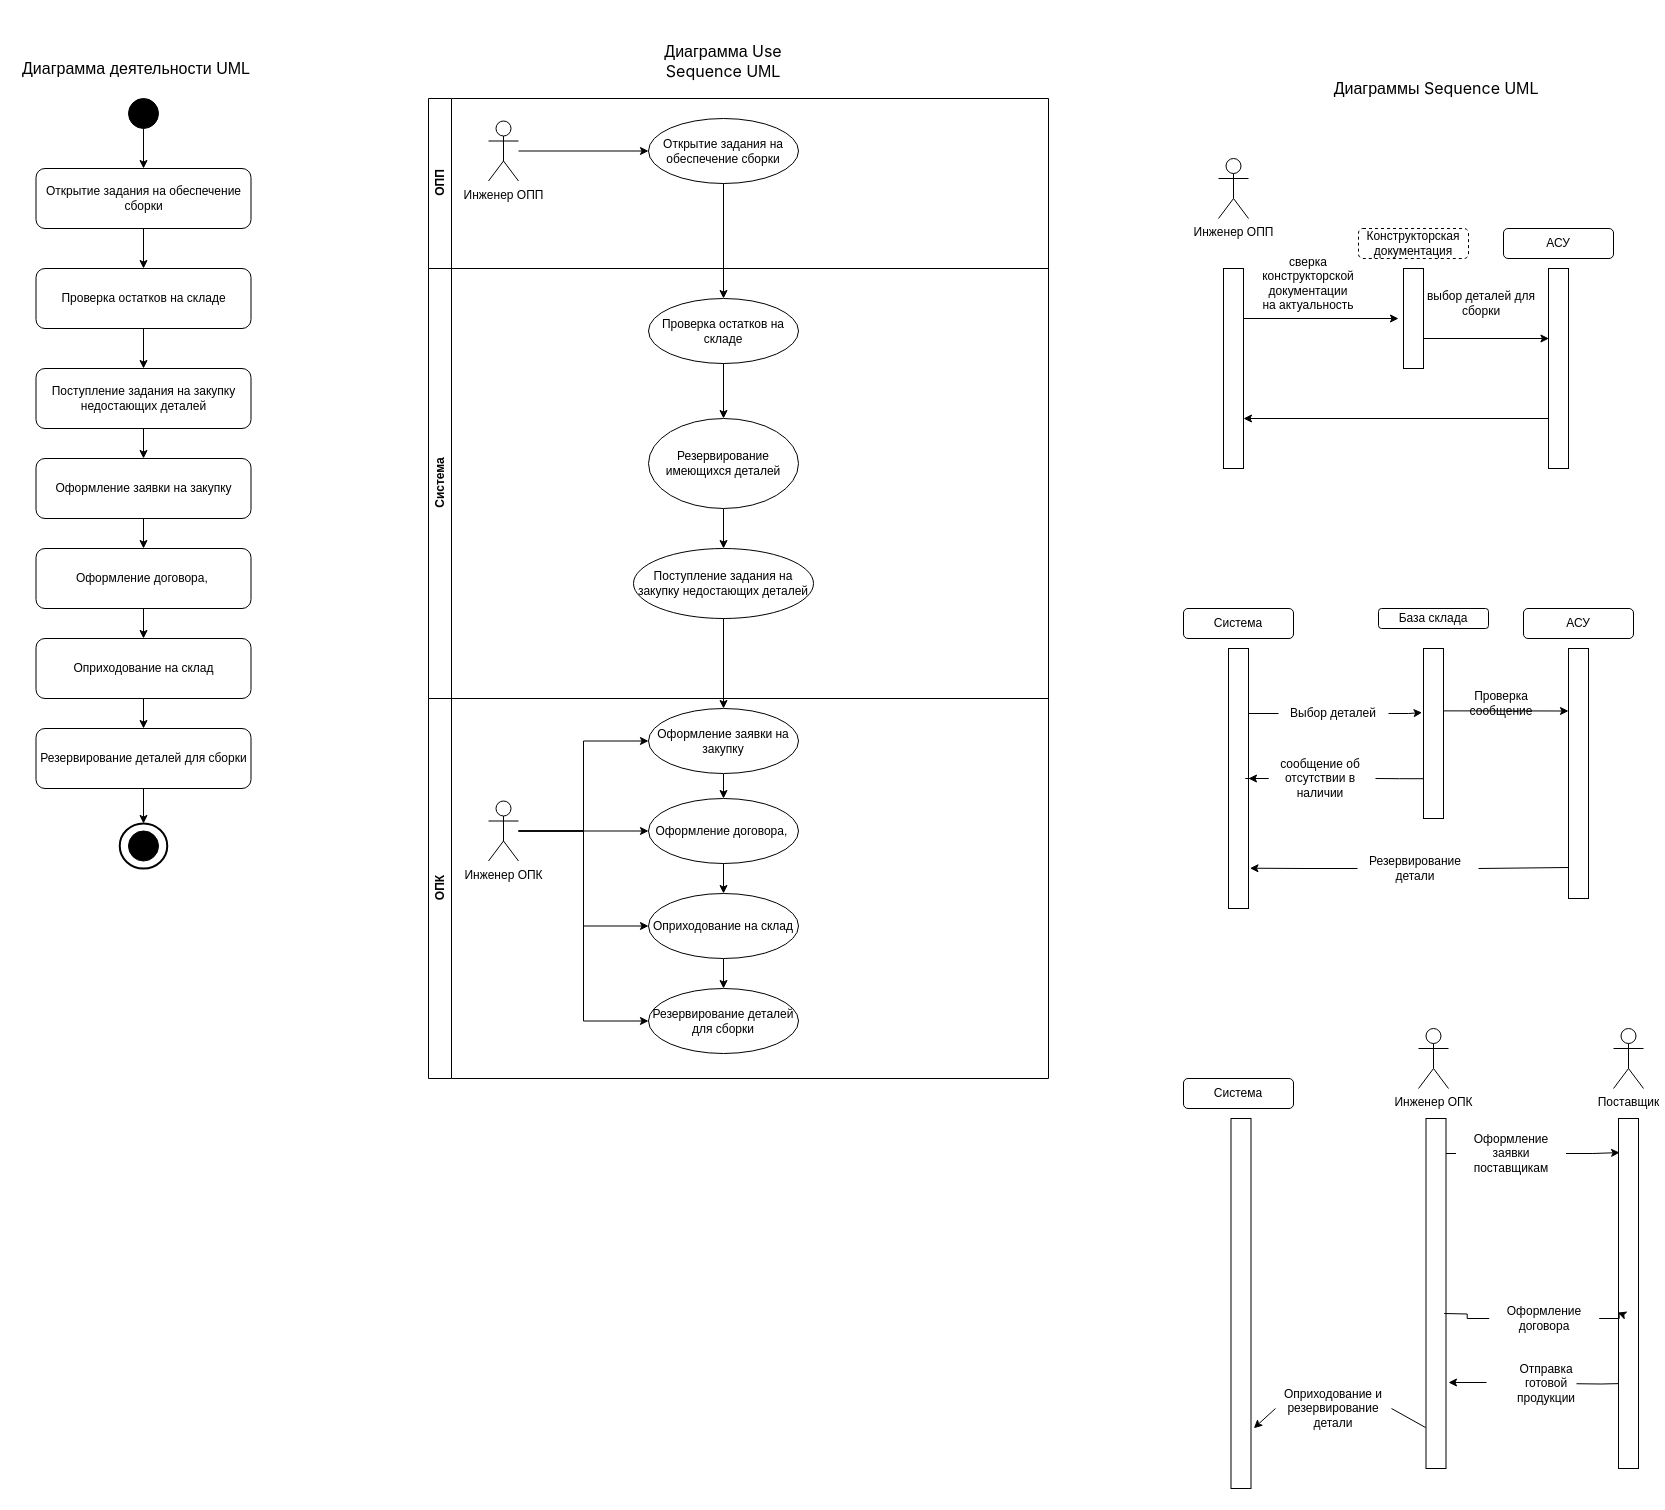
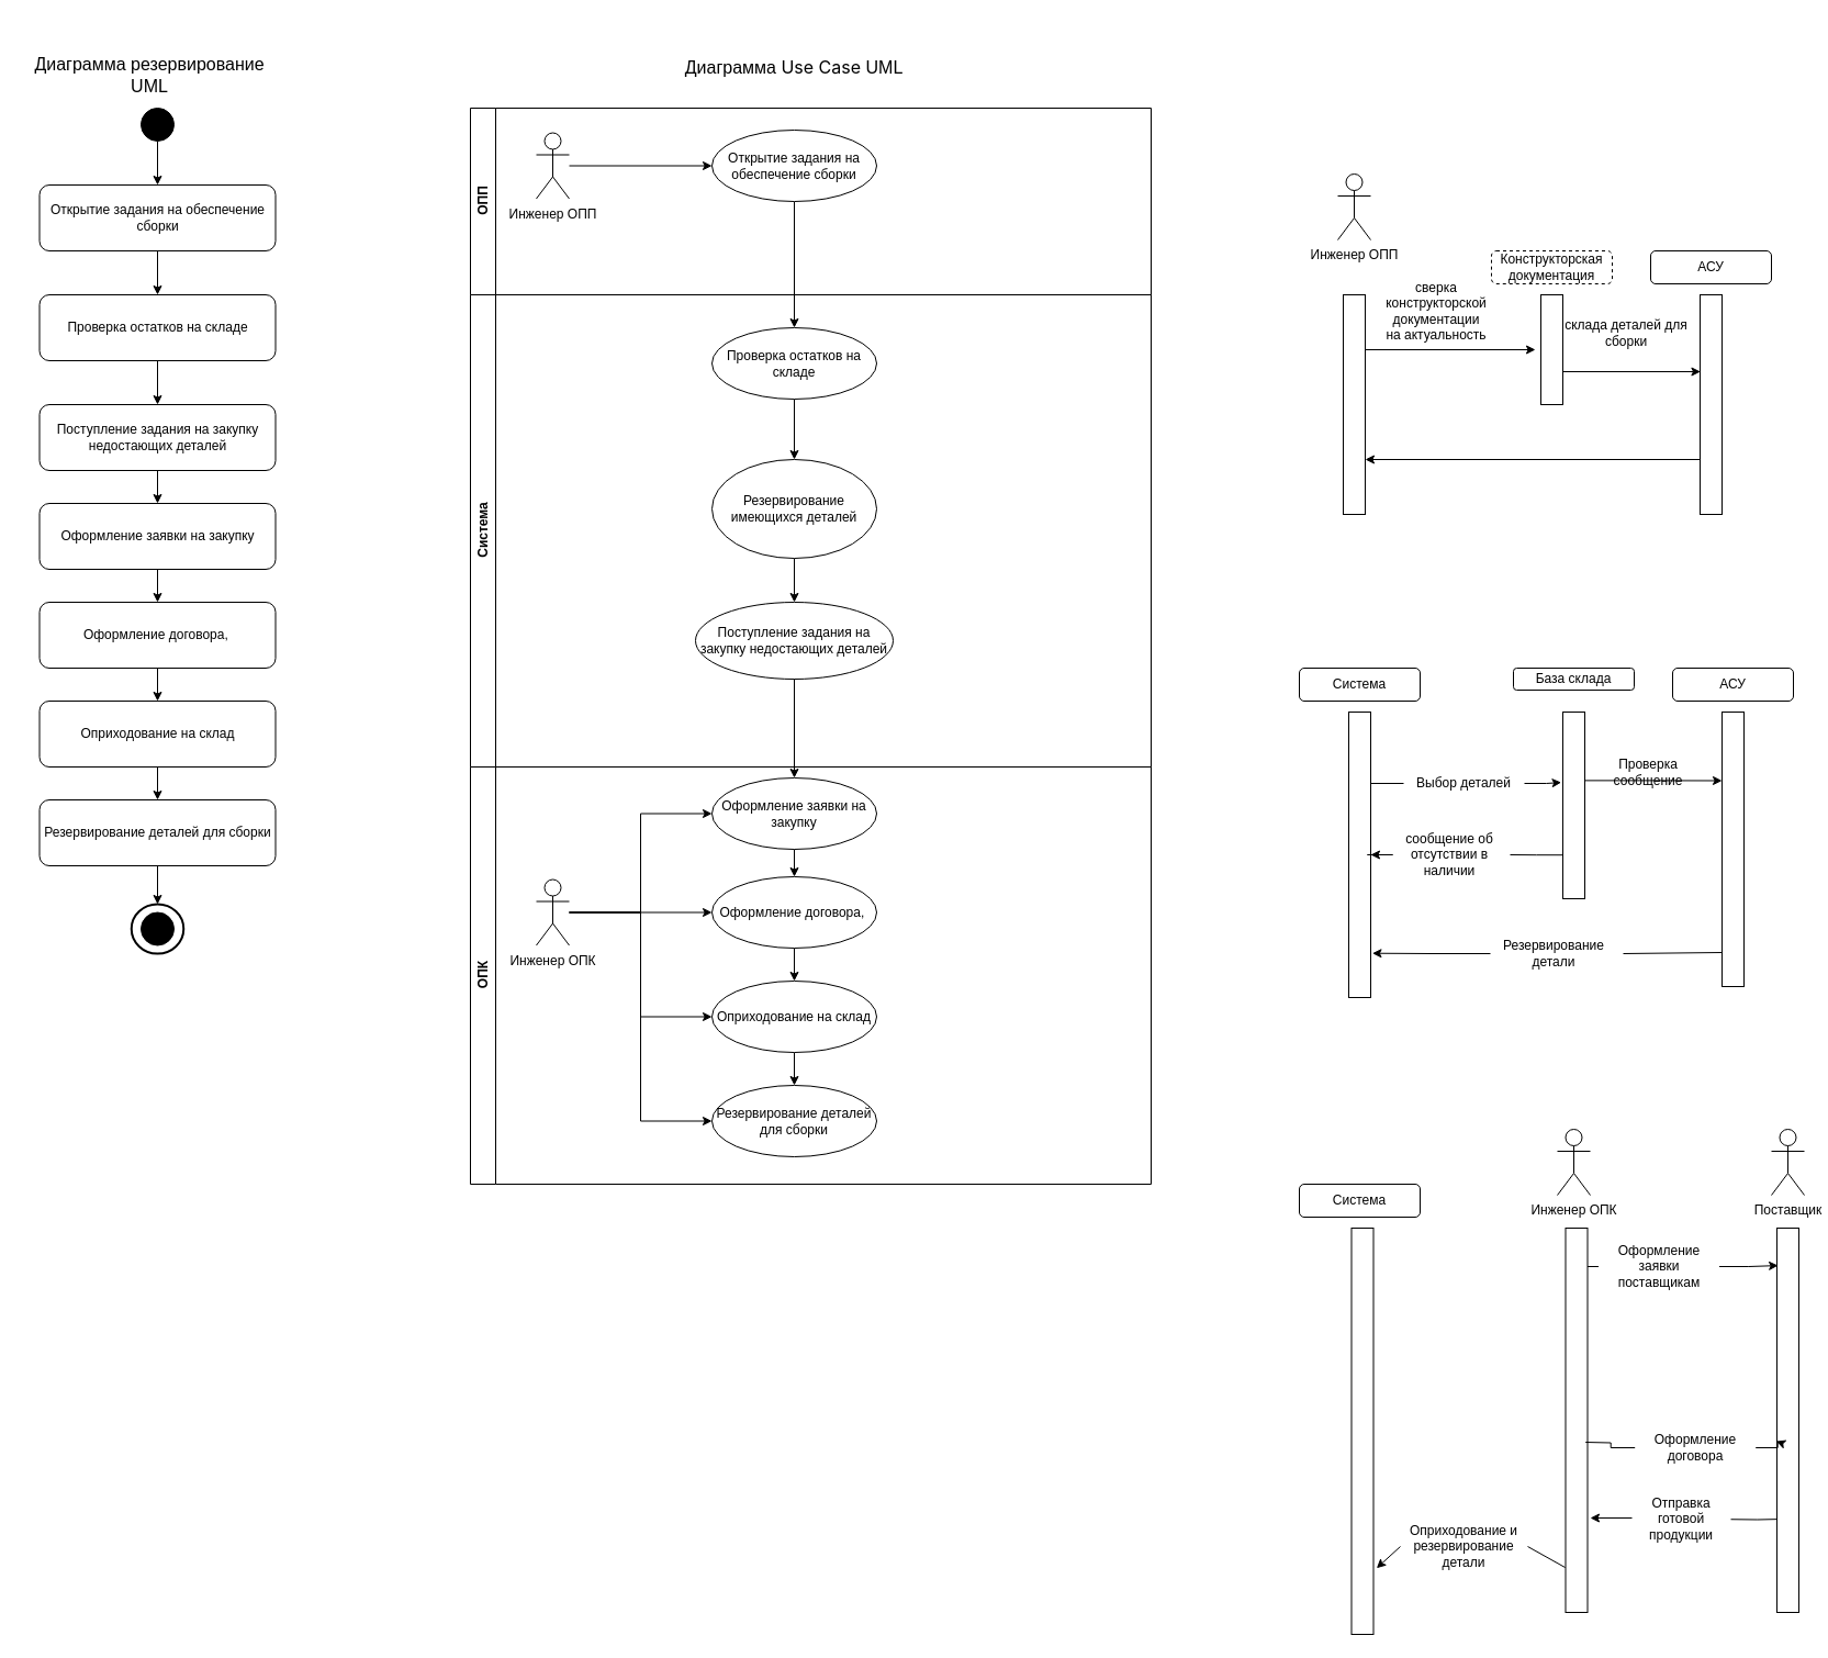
- <mxCell id="32" value="&lt;font style=&quot;&quot;&gt;&lt;span style=&quot;font-size: 16px;&quot;&gt;Диаграмма&amp;nbsp;&lt;/span&gt;&lt;span style=&quot;font-family: -apple-system, BlinkMacSystemFont, Roboto, &amp;quot;Open Sans&amp;quot;, &amp;quot;Helvetica Neue&amp;quot;, &amp;quot;Noto Sans Armenian&amp;quot;, &amp;quot;Noto Sans Bengali&amp;quot;, &amp;quot;Noto Sans Cherokee&amp;quot;, &amp;quot;Noto Sans Devanagari&amp;quot;, &amp;quot;Noto Sans Ethiopic&amp;quot;, &amp;quot;Noto Sans Georgian&amp;quot;, &amp;quot;Noto Sans Hebrew&amp;quot;, &amp;quot;Noto Sans Kannada&amp;quot;, &amp;quot;Noto Sans Khmer&amp;quot;, &amp;quot;Noto Sans Lao&amp;quot;, &amp;quot;Noto Sans Osmanya&amp;quot;, &amp;quot;Noto Sans Tamil&amp;quot;, &amp;quot;Noto Sans Telugu&amp;quot;, &amp;quot;Noto Sans Thai&amp;quot;, sans-serif; text-align: left; background-color: rgb(255, 255, 255);&quot;&gt;&lt;font style=&quot;font-size: 16px;&quot;&gt;Use Sequence&amp;nbsp;&lt;/font&gt;&lt;/span&gt;&lt;span style=&quot;font-size: 16px;&quot;&gt;UML&lt;/span&gt;&lt;/font&gt;" style="text;html=1;align=center;verticalAlign=middle;whiteSpace=wrap;rounded=0;" parent="1" vertex="1"><mxGeometry x="608" y="20.5" width="230" height="80" as="geometry" /></mxCell>
+ <mxCell id="32" value="&lt;font style=&quot;&quot;&gt;&lt;span style=&quot;font-size: 16px;&quot;&gt;Диаграмма&amp;nbsp;&lt;/span&gt;&lt;span style=&quot;font-family: -apple-system, BlinkMacSystemFont, Roboto, &amp;quot;Open Sans&amp;quot;, &amp;quot;Helvetica Neue&amp;quot;, &amp;quot;Noto Sans Armenian&amp;quot;, &amp;quot;Noto Sans Bengali&amp;quot;, &amp;quot;Noto Sans Cherokee&amp;quot;, &amp;quot;Noto Sans Devanagari&amp;quot;, &amp;quot;Noto Sans Ethiopic&amp;quot;, &amp;quot;Noto Sans Georgian&amp;quot;, &amp;quot;Noto Sans Hebrew&amp;quot;, &amp;quot;Noto Sans Kannada&amp;quot;, &amp;quot;Noto Sans Khmer&amp;quot;, &amp;quot;Noto Sans Lao&amp;quot;, &amp;quot;Noto Sans Osmanya&amp;quot;, &amp;quot;Noto Sans Tamil&amp;quot;, &amp;quot;Noto Sans Telugu&amp;quot;, &amp;quot;Noto Sans Thai&amp;quot;, sans-serif; text-align: left; background-color: rgb(255, 255, 255);&quot;&gt;&lt;font style=&quot;font-size: 16px;&quot;&gt;Use Case&amp;nbsp;&lt;/font&gt;&lt;/span&gt;&lt;span style=&quot;font-size: 16px;&quot;&gt;UML&lt;/span&gt;&lt;/font&gt;" style="text;html=1;align=center;verticalAlign=middle;whiteSpace=wrap;rounded=0;" parent="1" vertex="1"><mxGeometry x="608" y="20.5" width="230" height="80" as="geometry" /></mxCell>
- <mxCell id="16" value="&lt;font style=&quot;font-size: 16px;&quot;&gt;Диаграмма деятельности UML&lt;/font&gt;" style="text;html=1;align=center;verticalAlign=middle;whiteSpace=wrap;rounded=0;" parent="1" vertex="1"><mxGeometry x="20.5" width="230" height="80" as="geometry" y="28" /></mxCell>
+ <mxCell id="16" value="&lt;font style=&quot;font-size: 16px;&quot;&gt;Диаграмма резервирование UML&lt;/font&gt;" style="text;html=1;align=center;verticalAlign=middle;whiteSpace=wrap;rounded=0;" parent="1" vertex="1"><mxGeometry x="20.5" width="230" height="80" as="geometry" y="28" /></mxCell>
- <mxCell id="79" value="&lt;div style=&quot;text-align: left;&quot;&gt;&lt;span style=&quot;background-color: initial; font-size: 16px;&quot;&gt;Диаграммы &lt;/span&gt;&lt;span style=&quot;font-size: 16px; background-color: rgb(255, 255, 255);&quot;&gt;&lt;font face=&quot;-apple-system, BlinkMacSystemFont, Roboto, Open Sans, Helvetica Neue, Noto Sans Armenian, Noto Sans Bengali, Noto Sans Cherokee, Noto Sans Devanagari, Noto Sans Ethiopic, Noto Sans Georgian, Noto Sans Hebrew, Noto Sans Kannada, Noto Sans Khmer, Noto Sans Lao, Noto Sans Osmanya, Noto Sans Tamil, Noto Sans Telugu, Noto Sans Thai, sans-serif&quot;&gt;Sequence&amp;nbsp;&lt;/font&gt;&lt;/span&gt;&lt;span style=&quot;background-color: initial; font-size: 16px;&quot;&gt;UML&lt;/span&gt;&lt;/div&gt;" style="text;html=1;align=center;verticalAlign=middle;whiteSpace=wrap;rounded=0;" parent="1" vertex="1"><mxGeometry x="1320.5" y="48" width="230" height="80" as="geometry" /></mxCell>
- <mxCell id="39" value="выбор деталей для сборки" style="text;html=1;align=center;verticalAlign=middle;whiteSpace=wrap;rounded=0;" parent="1" vertex="1"><mxGeometry x="1423" y="278" width="116" height="50" as="geometry" /></mxCell>
+ <mxCell id="39" value="склада деталей для сборки" style="text;html=1;align=center;verticalAlign=middle;whiteSpace=wrap;rounded=0;" parent="1" vertex="1"><mxGeometry x="1423" y="278" width="116" height="50" as="geometry" /></mxCell>
- <mxCell id="71" value="Отправка готовой продукции" style="text;html=1;align=center;verticalAlign=middle;whiteSpace=wrap;rounded=0;" parent="1" vertex="1"><mxGeometry x="1516" y="1368" width="60" height="30" as="geometry" /></mxCell>
+ <mxCell id="71" value="Отправка готовой продукции" style="text;html=1;align=center;verticalAlign=middle;whiteSpace=wrap;rounded=0;" parent="1" vertex="1"><mxGeometry x="1501" y="1368" width="60" height="30" as="geometry" /></mxCell>
